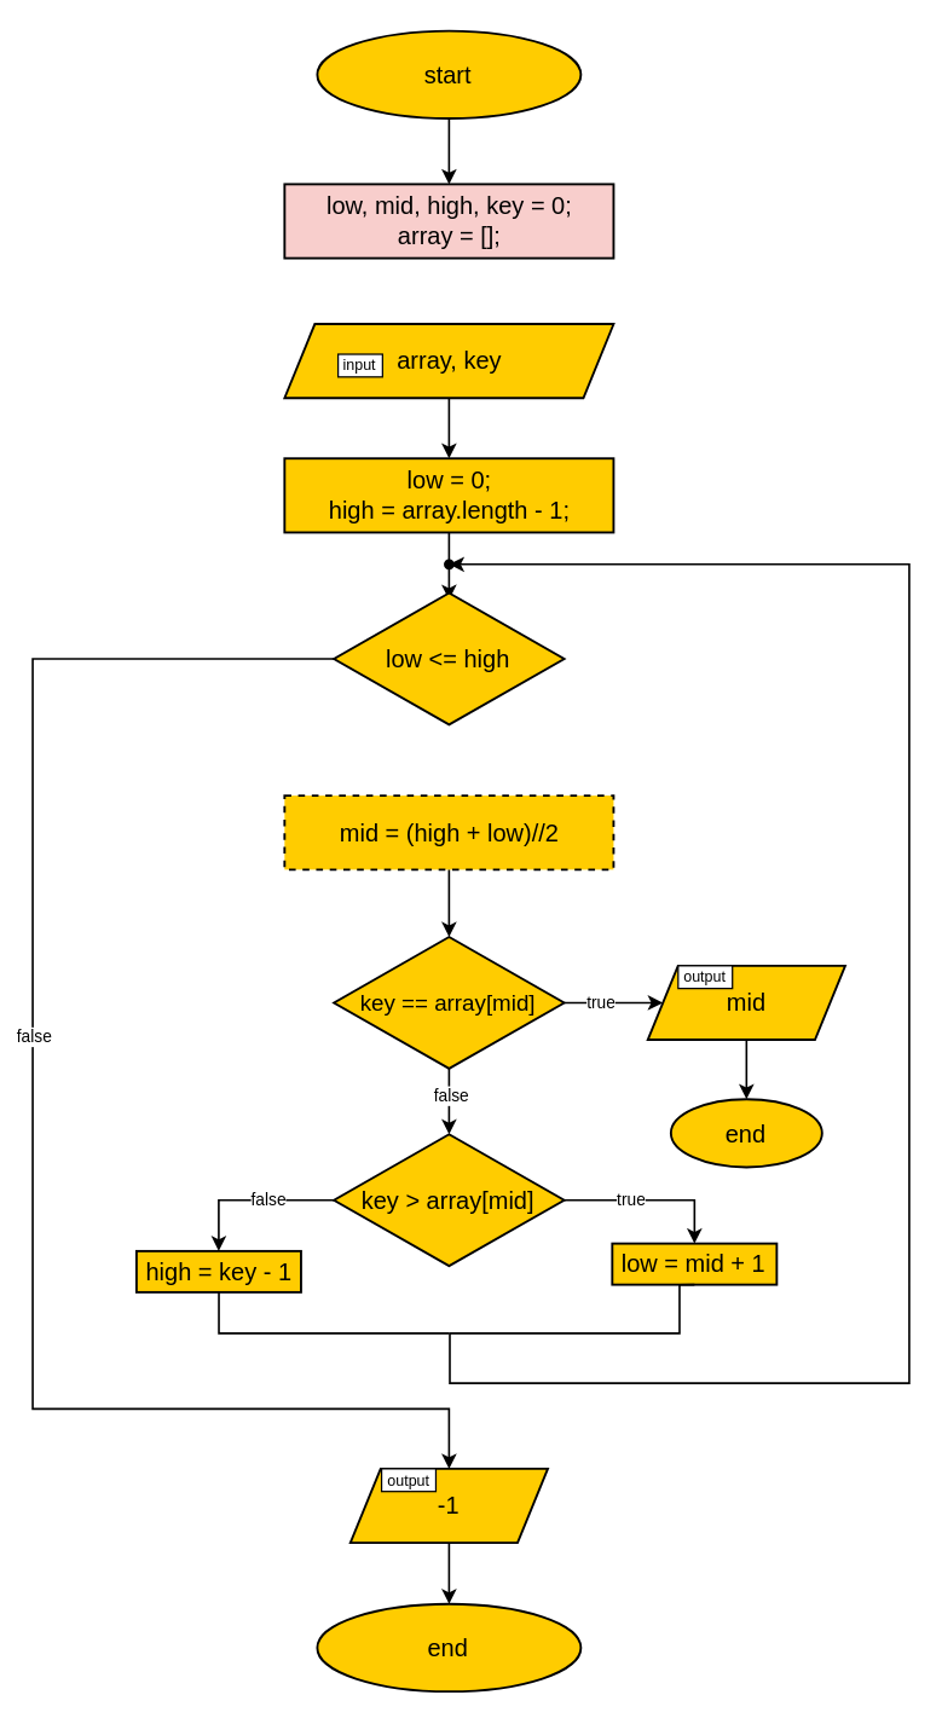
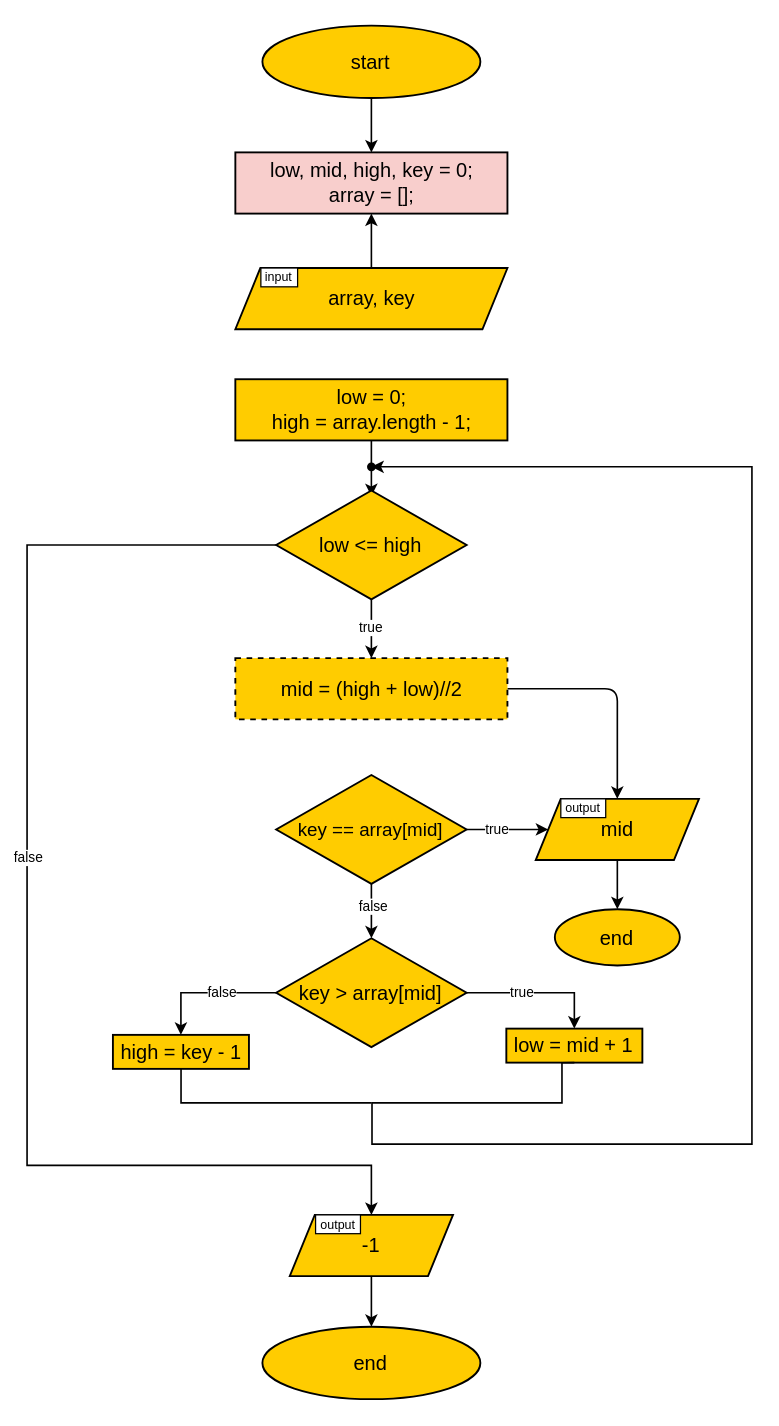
- <mxCell id="30" value="input" style="whiteSpace=wrap;html=1;fontSize=10;rounded=0;container=0;verticalAlign=middle;" parent="1" vertex="1"><mxGeometry x="223.078" y="233.955" width="29.391" height="15.044" as="geometry" /></mxCell>
+ <mxCell id="30" value="input" style="whiteSpace=wrap;html=1;fontSize=10;rounded=0;container=0;verticalAlign=middle;" parent="1" vertex="1"><mxGeometry x="208.078" y="213.955" width="29.391" height="15.044" as="geometry" /></mxCell>
- <mxCell id="28" value="" style="edgeStyle=orthogonalEdgeStyle;rounded=0;orthogonalLoop=1;jettySize=auto;html=1;strokeWidth=1.3;" parent="1" source="29" target="38" edge="1"><mxGeometry relative="1" as="geometry" /></mxCell>
+ <mxCell id="28" value="" style="edgeStyle=orthogonalEdgeStyle;rounded=0;orthogonalLoop=1;jettySize=auto;html=1;strokeWidth=1.3;" parent="1" source="29" target="4" edge="1"><mxGeometry relative="1" as="geometry" /></mxCell>
+ <mxCell id="9" value="" style="edgeStyle=orthogonalEdgeStyle;rounded=0;orthogonalLoop=1;jettySize=auto;html=1;strokeWidth=1.3;entryX=0.5;entryY=0;entryDx=0;entryDy=0;" parent="1" source="7" target="37" edge="1"><mxGeometry relative="1" as="geometry" /></mxCell>
+ <mxCell id="10" value="true" style="edgeLabel;html=1;align=center;verticalAlign=middle;resizable=0;points=[];rounded=0;container=0;" parent="9" vertex="1" connectable="0"><mxGeometry x="-0.083" y="-1" relative="1" as="geometry"><mxPoint as="offset" /></mxGeometry></mxCell>
- <mxCell id="36" style="edgeStyle=orthogonalEdgeStyle;orthogonalLoop=1;jettySize=auto;html=1;entryX=0.5;entryY=0;entryDx=0;entryDy=0;strokeWidth=1.3;" parent="1" source="37" target="8" edge="1"><mxGeometry relative="1" as="geometry" /></mxCell>
+ <mxCell id="36" style="edgeStyle=orthogonalEdgeStyle;orthogonalLoop=1;jettySize=auto;html=1;strokeWidth=1.3;" parent="1" source="37" target="32" edge="1"><mxGeometry relative="1" as="geometry" /></mxCell>
